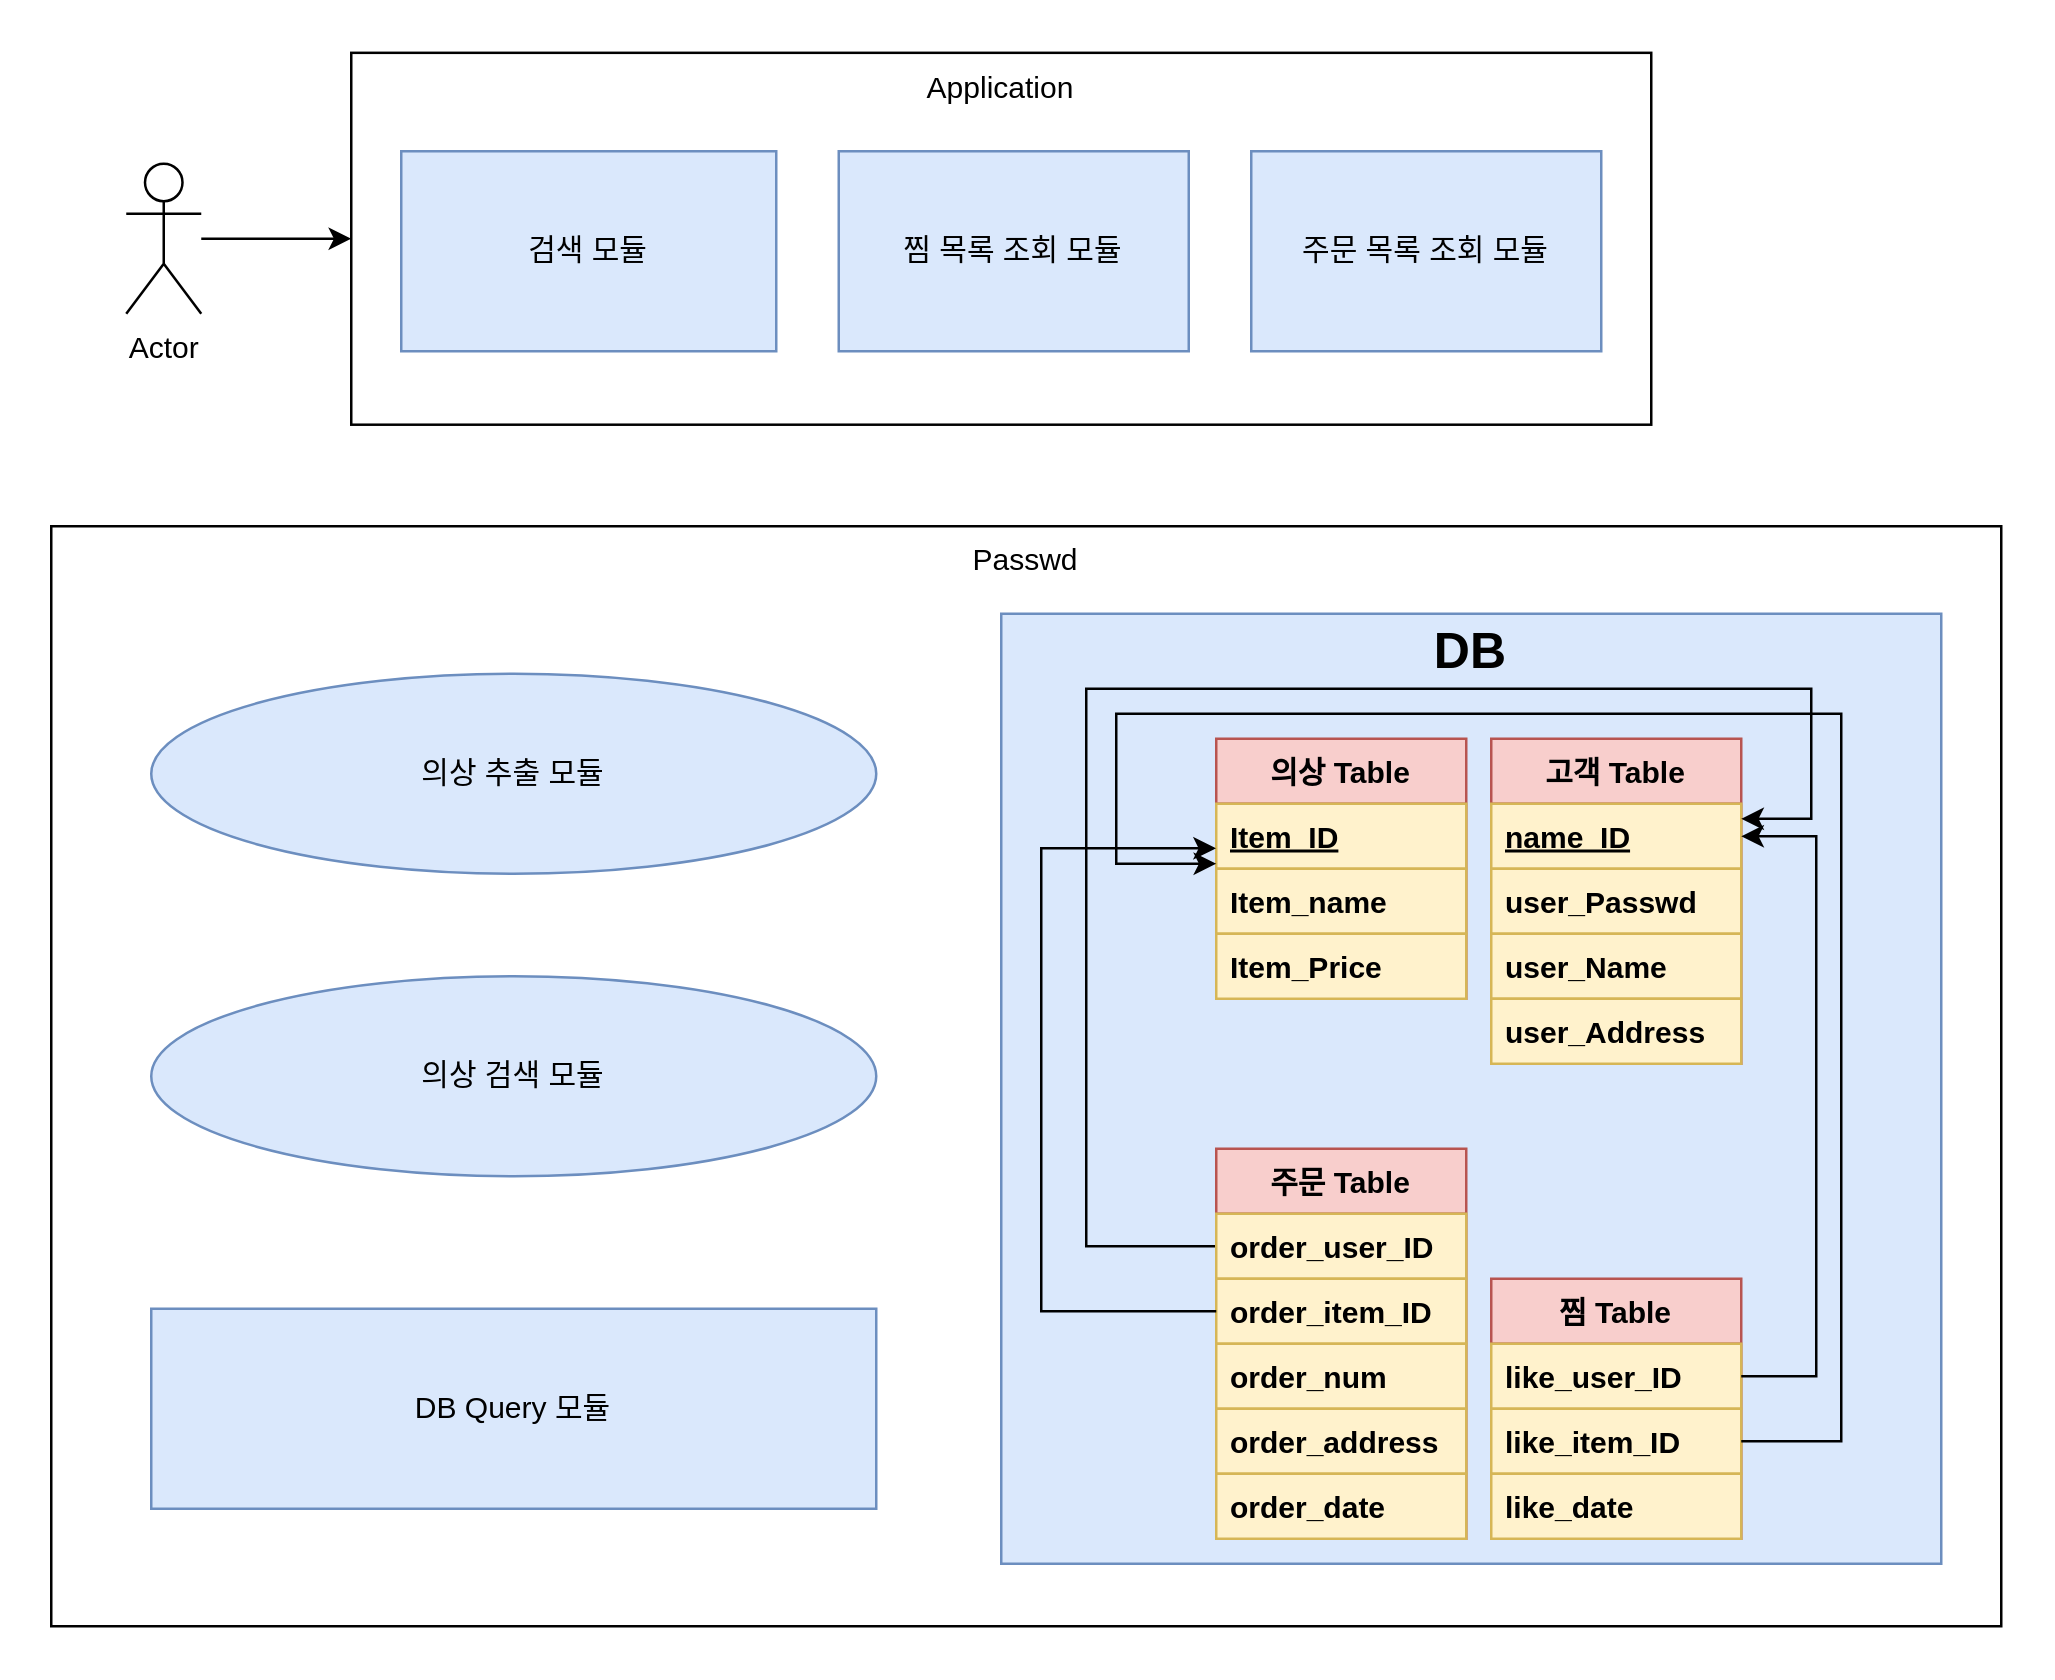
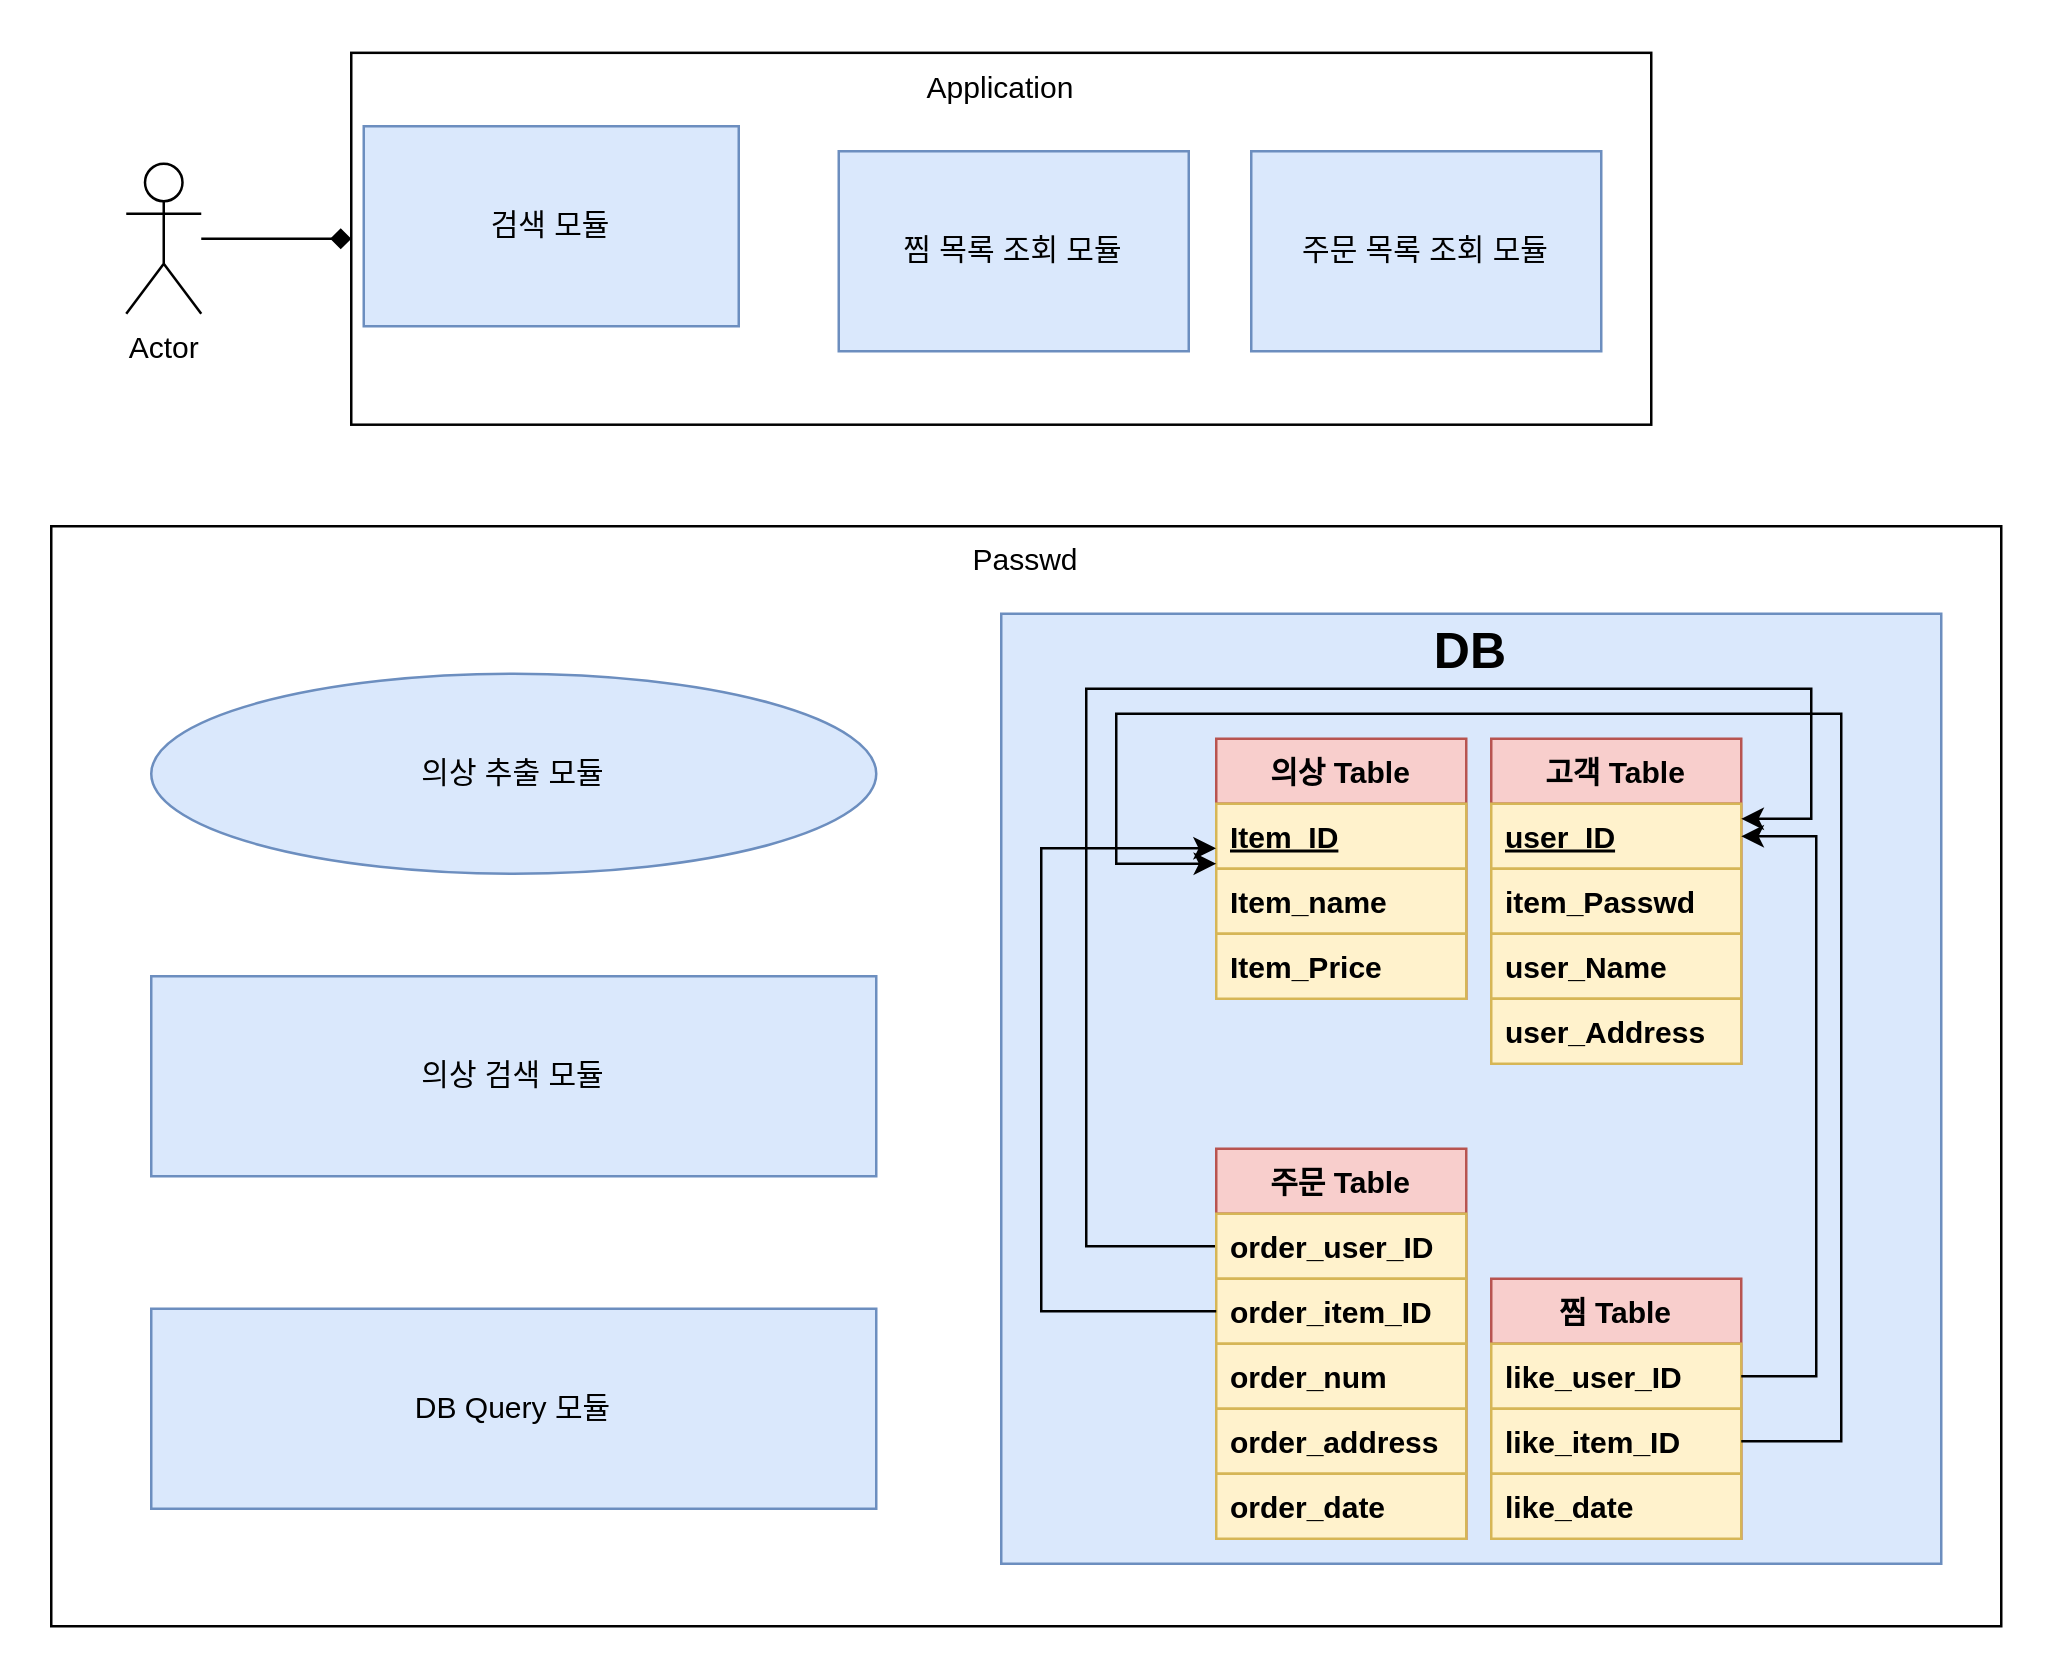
- <mxCell id="4" value="" style="edgeStyle=orthogonalEdgeStyle;rounded=0;orthogonalLoop=1;jettySize=auto;html=1;" edge="1" parent="1" source="5" target="6"><mxGeometry relative="1" as="geometry" /></mxCell>
+ <mxCell id="4" value="" style="edgeStyle=orthogonalEdgeStyle;rounded=0;orthogonalLoop=1;jettySize=auto;html=1;endArrow=diamond;" edge="1" parent="1" source="5" target="6"><mxGeometry relative="1" as="geometry" /></mxCell>
- <mxCell id="7" value="검색 모듈" style="rounded=0;whiteSpace=wrap;html=1;fillColor=#dae8fc;strokeColor=#6c8ebf;" vertex="1" parent="1"><mxGeometry x="160" y="60" width="150" height="80" as="geometry" /></mxCell>
+ <mxCell id="7" value="검색 모듈" style="rounded=0;whiteSpace=wrap;html=1;fillColor=#dae8fc;strokeColor=#6c8ebf;" vertex="1" parent="1"><mxGeometry x="145" y="50" width="150" height="80" as="geometry" /></mxCell>
- <mxCell id="11" value="name_ID" style="text;strokeColor=#d6b656;fillColor=#fff2cc;align=left;verticalAlign=top;spacingLeft=4;spacingRight=4;overflow=hidden;rotatable=0;points=[[0,0.5],[1,0.5]];portConstraint=eastwest;shadow=0;labelBackgroundColor=none;fontStyle=5" vertex="1" parent="10"><mxGeometry y="26" width="100" height="26" as="geometry" /></mxCell>
+ <mxCell id="11" value="user_ID" style="text;strokeColor=#d6b656;fillColor=#fff2cc;align=left;verticalAlign=top;spacingLeft=4;spacingRight=4;overflow=hidden;rotatable=0;points=[[0,0.5],[1,0.5]];portConstraint=eastwest;shadow=0;labelBackgroundColor=none;fontStyle=5" vertex="1" parent="10"><mxGeometry y="26" width="100" height="26" as="geometry" /></mxCell>
- <mxCell id="12" value="user_Passwd" style="text;strokeColor=#d6b656;fillColor=#fff2cc;align=left;verticalAlign=top;spacingLeft=4;spacingRight=4;overflow=hidden;rotatable=0;points=[[0,0.5],[1,0.5]];portConstraint=eastwest;fontStyle=1" vertex="1" parent="10"><mxGeometry y="52" width="100" height="26" as="geometry" /></mxCell>
+ <mxCell id="12" value="item_Passwd" style="text;strokeColor=#d6b656;fillColor=#fff2cc;align=left;verticalAlign=top;spacingLeft=4;spacingRight=4;overflow=hidden;rotatable=0;points=[[0,0.5],[1,0.5]];portConstraint=eastwest;fontStyle=1" vertex="1" parent="10"><mxGeometry y="52" width="100" height="26" as="geometry" /></mxCell>
- <mxCell id="35" value="의상 검색 모듈" style="ellipse;whiteSpace=wrap;html=1;fillColor=#dae8fc;strokeColor=#6c8ebf;" vertex="1" parent="1"><mxGeometry x="60" y="390" width="290" height="80" as="geometry" /></mxCell>
+ <mxCell id="35" value="의상 검색 모듈" style="rounded=0;whiteSpace=wrap;html=1;fillColor=#dae8fc;strokeColor=#6c8ebf;" vertex="1" parent="1"><mxGeometry x="60" y="390" width="290" height="80" as="geometry" /></mxCell>
